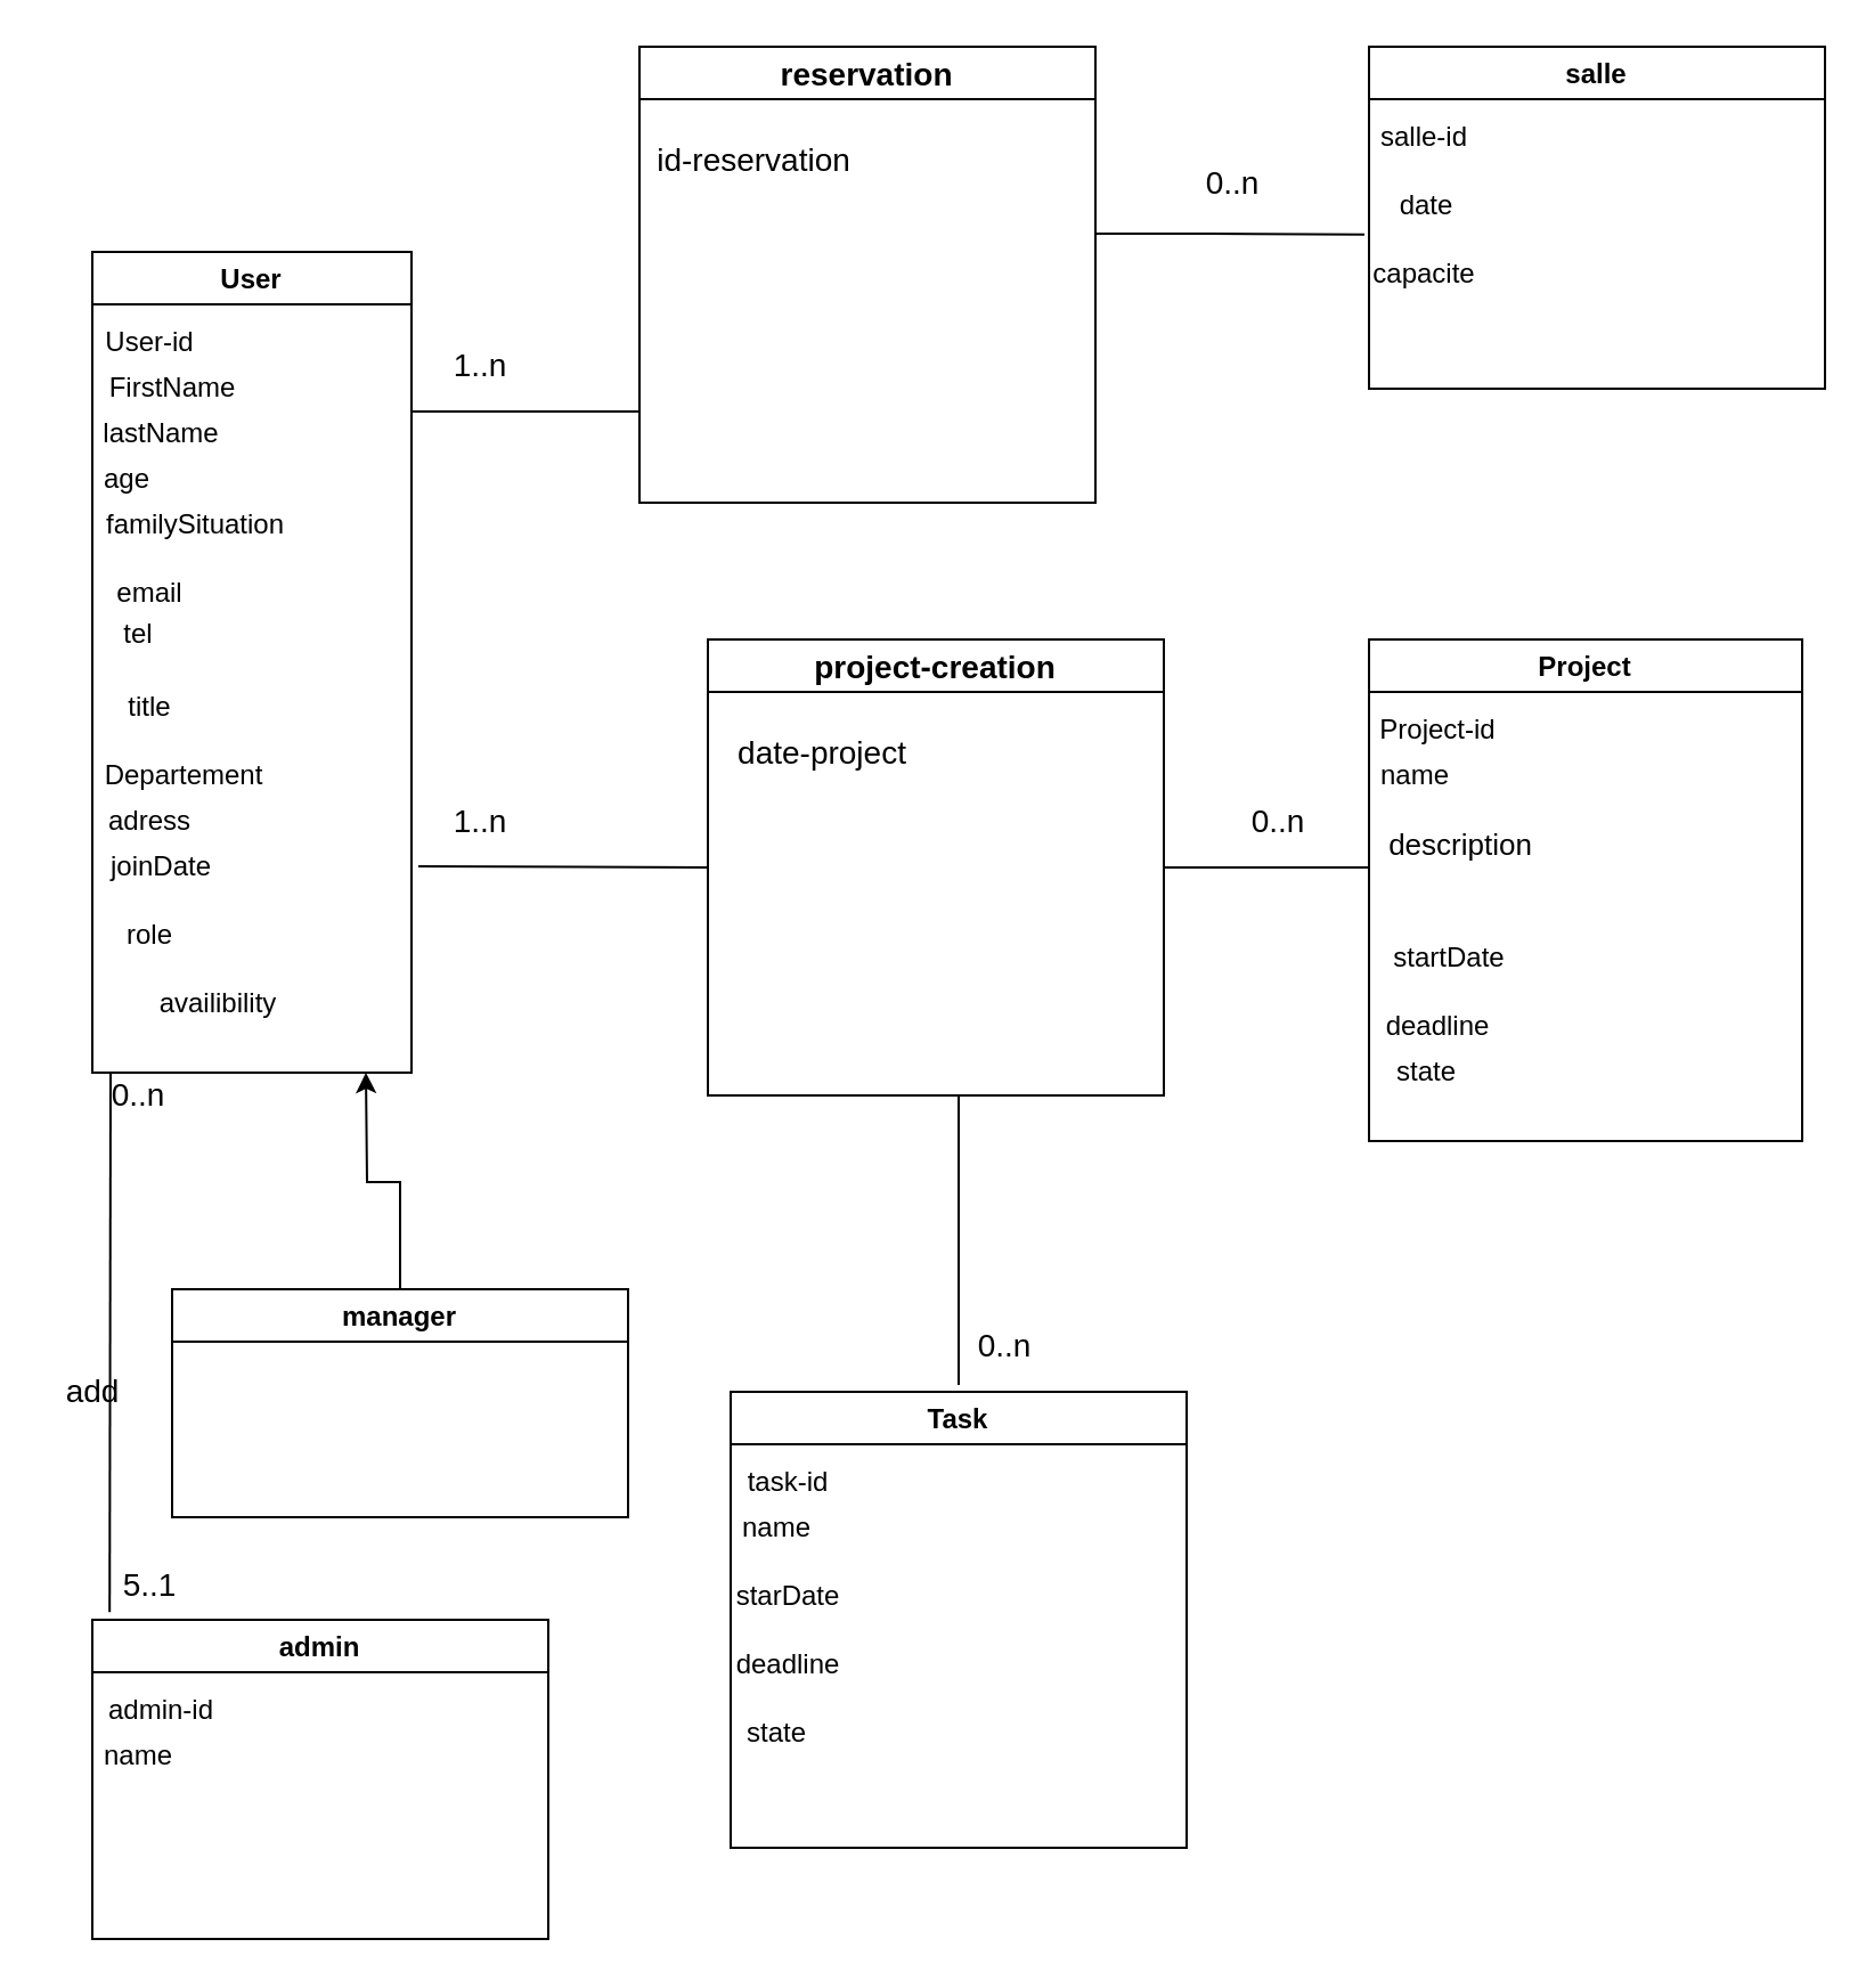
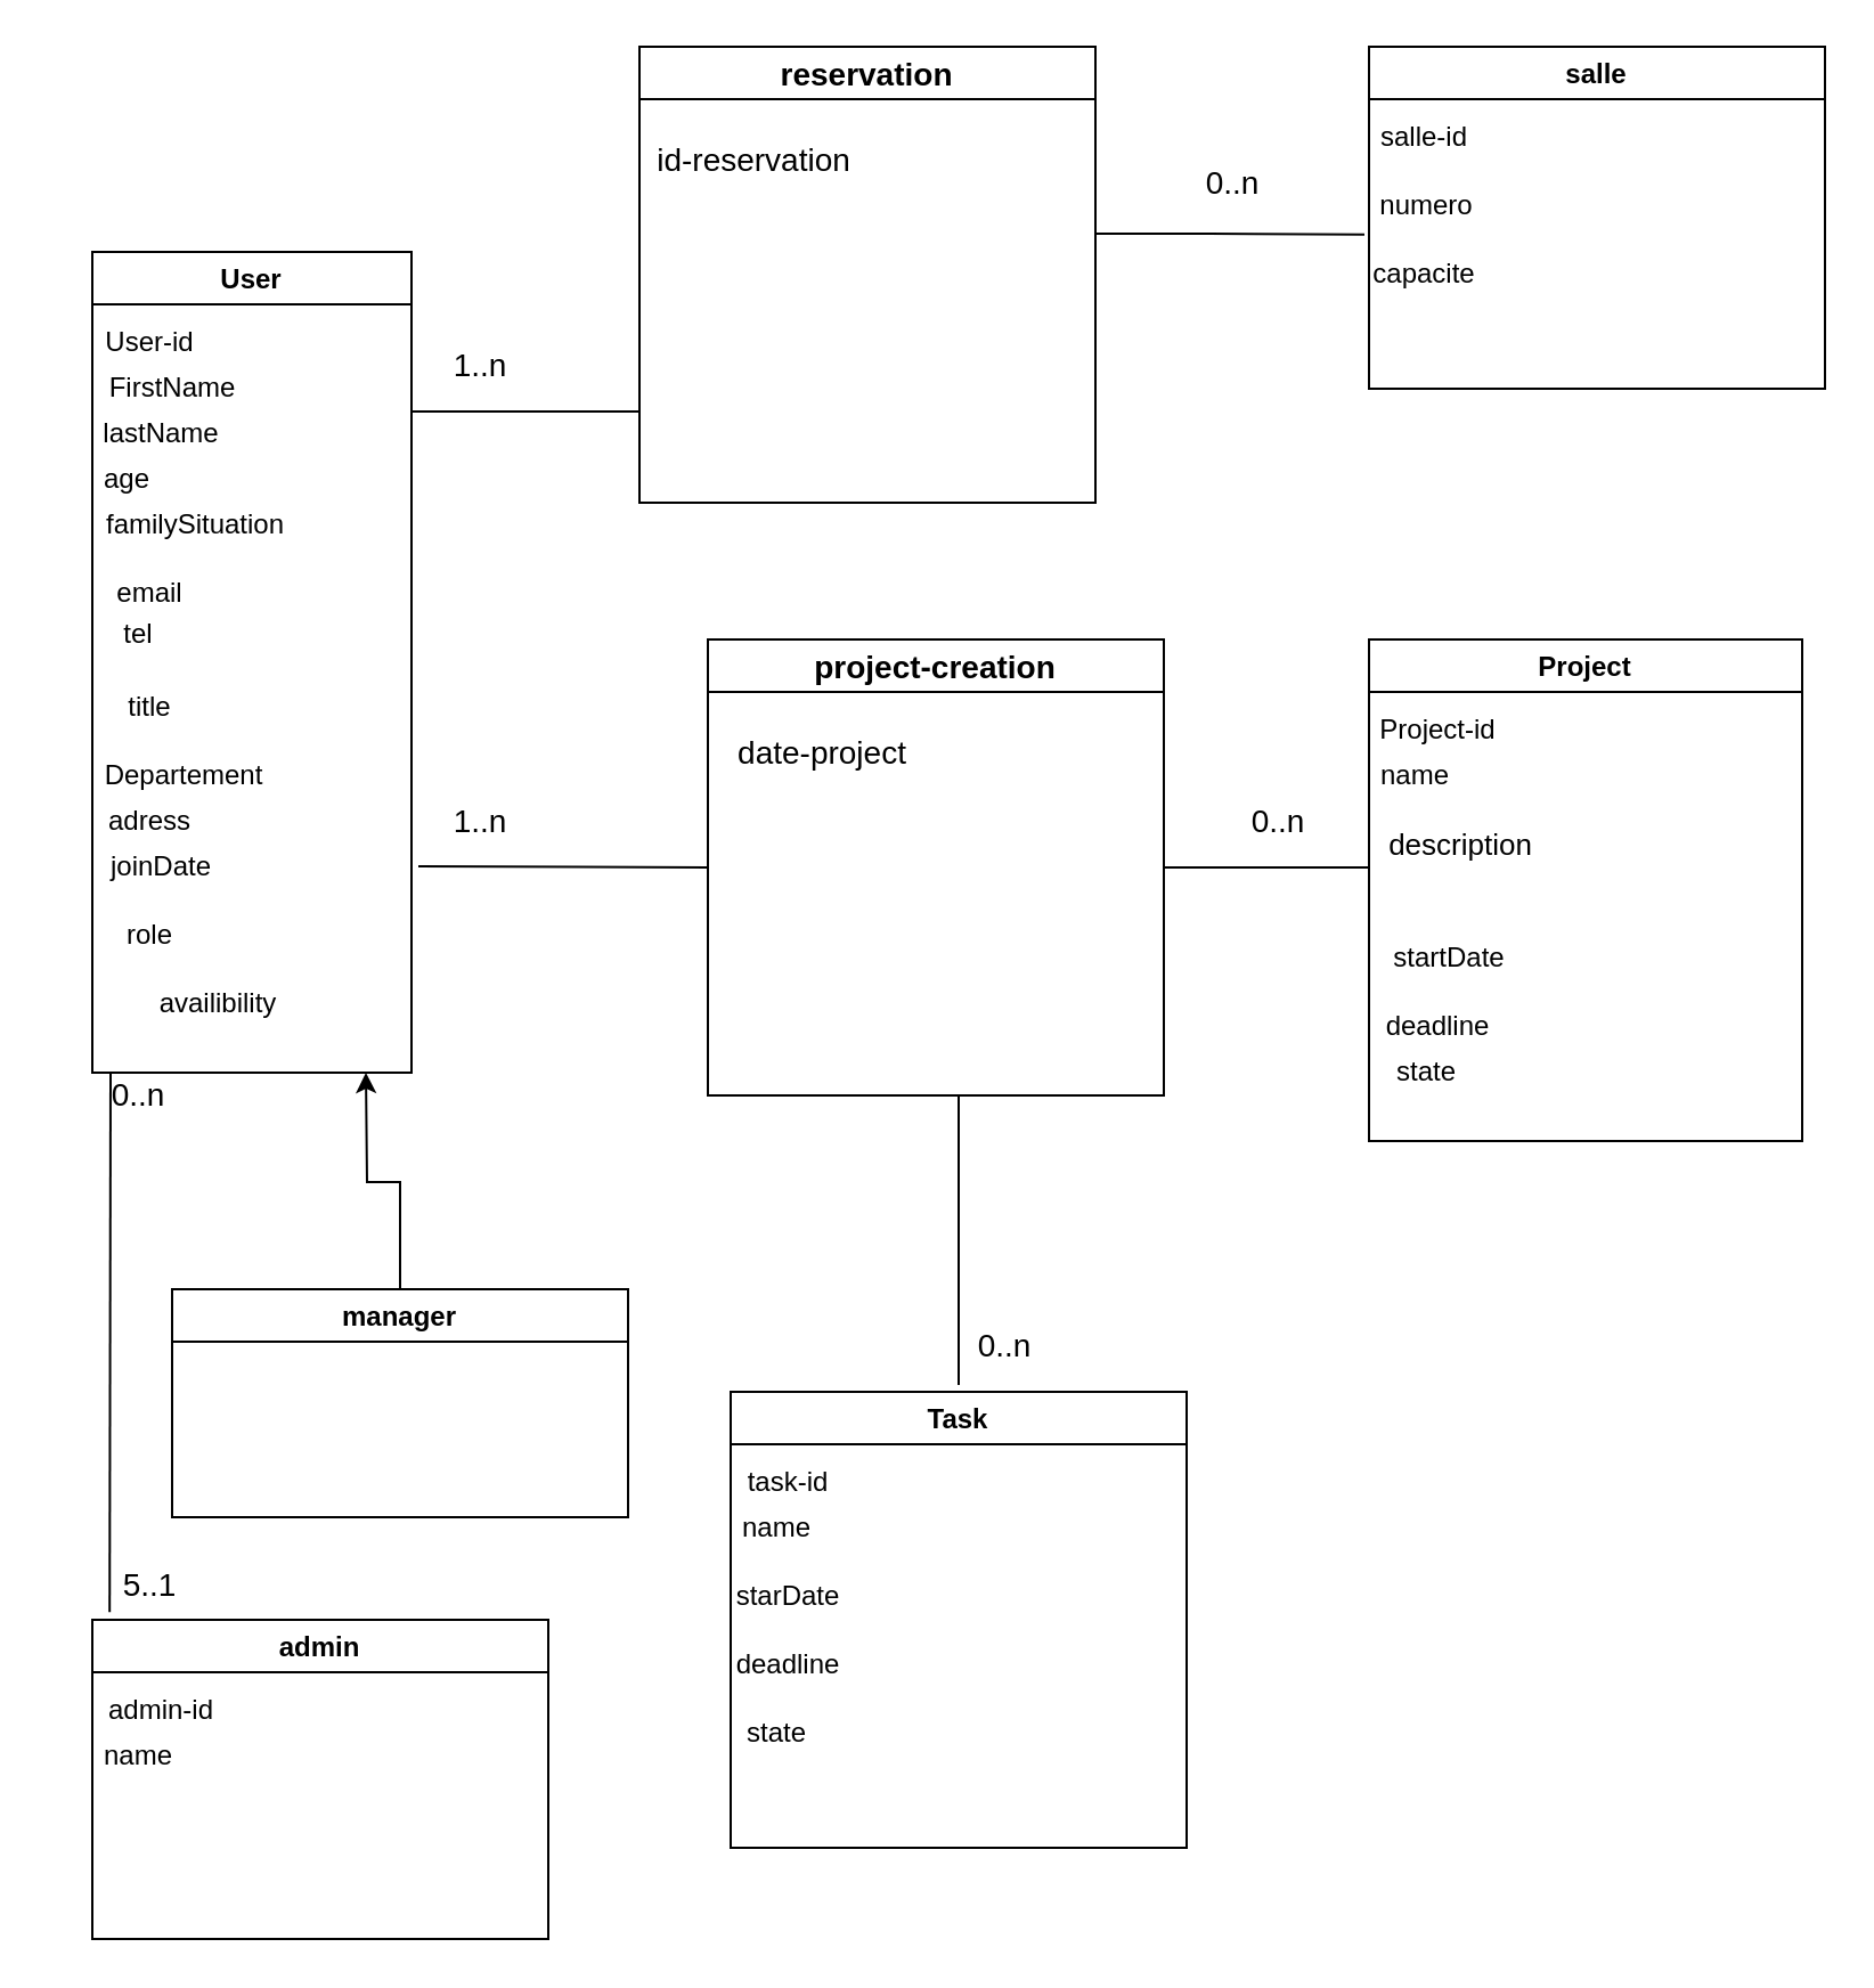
- <mxCell id="31" value="date" style="text;html=1;align=center;verticalAlign=middle;resizable=0;points=[];autosize=1;strokeColor=none;" vertex="1" parent="29"><mxGeometry x="-5" y="60" width="60" height="20" as="geometry" /></mxCell>
+ <mxCell id="31" value="numero" style="text;html=1;align=center;verticalAlign=middle;resizable=0;points=[];autosize=1;strokeColor=none;" vertex="1" parent="29"><mxGeometry x="-5" y="60" width="60" height="20" as="geometry" /></mxCell>
- <mxCell id="41" value="add" style="text;html=1;align=center;verticalAlign=middle;resizable=0;points=[];autosize=1;strokeColor=none;fontSize=14;" vertex="1" parent="1"><mxGeometry y="600" width="40" height="20" as="geometry" x="20" /></mxCell>
